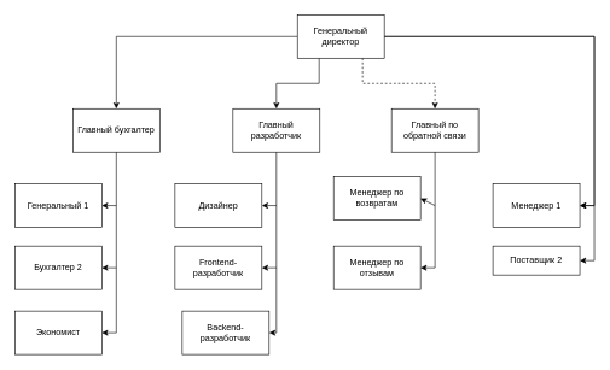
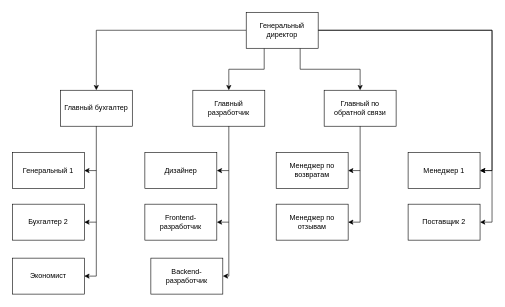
- <mxCell id="4" style="edgeStyle=orthogonalEdgeStyle;rounded=0;orthogonalLoop=1;jettySize=auto;html=1;exitX=0.75;exitY=1;exitDx=0;exitDy=0;entryX=0.5;entryY=0;entryDx=0;entryDy=0;dashed=1;" edge="1" parent="1" source="7" target="10"><mxGeometry relative="1" as="geometry" /></mxCell>
+ <mxCell id="4" style="edgeStyle=orthogonalEdgeStyle;rounded=0;orthogonalLoop=1;jettySize=auto;html=1;exitX=0.75;exitY=1;exitDx=0;exitDy=0;entryX=0.5;entryY=0;entryDx=0;entryDy=0;" edge="1" parent="1" source="7" target="10"><mxGeometry relative="1" as="geometry" /></mxCell>
- <mxCell id="18" value="Менеджер по возвратам" style="rounded=0;whiteSpace=wrap;html=1;" vertex="1" parent="1"><mxGeometry x="460" y="244" width="120" height="60" as="geometry" /></mxCell>
+ <mxCell id="18" value="Менеджер по возвратам" style="rounded=0;whiteSpace=wrap;html=1;" vertex="1" parent="1"><mxGeometry x="460" y="254" width="120" height="60" as="geometry" /></mxCell>
- <mxCell id="24" value="Поставщик 2" style="rounded=0;whiteSpace=wrap;html=1;" vertex="1" parent="1"><mxGeometry x="680" y="340" width="120" height="40" as="geometry" /></mxCell>
+ <mxCell id="24" value="Поставщик 2" style="rounded=0;whiteSpace=wrap;html=1;" vertex="1" parent="1"><mxGeometry x="680" y="340" width="120" height="60" as="geometry" /></mxCell>
